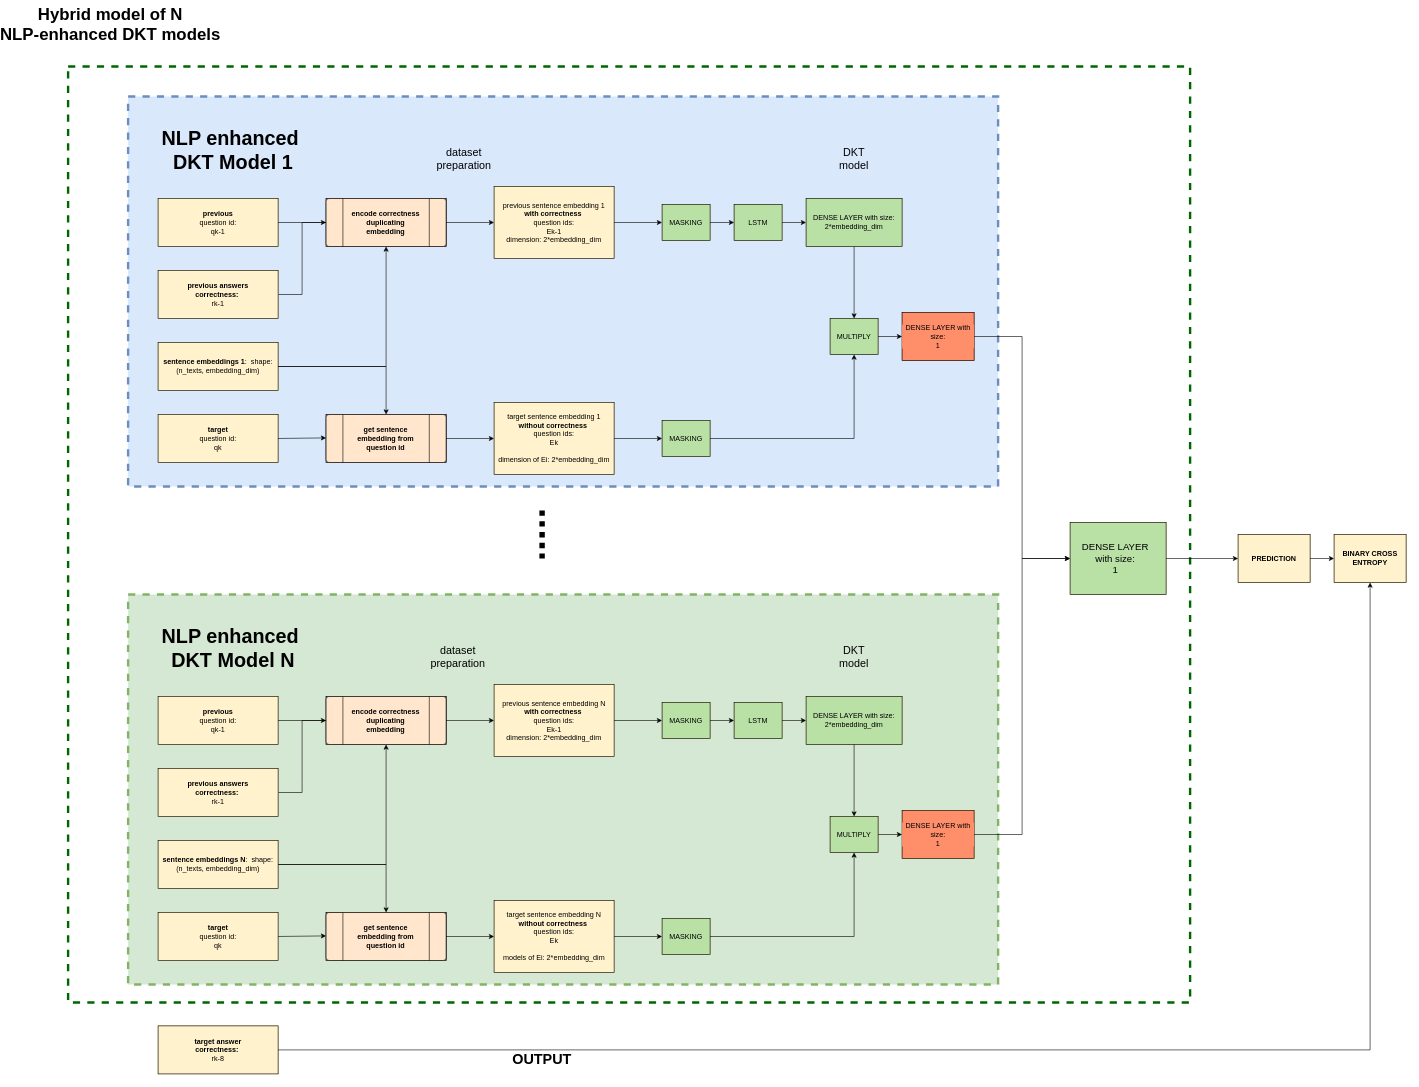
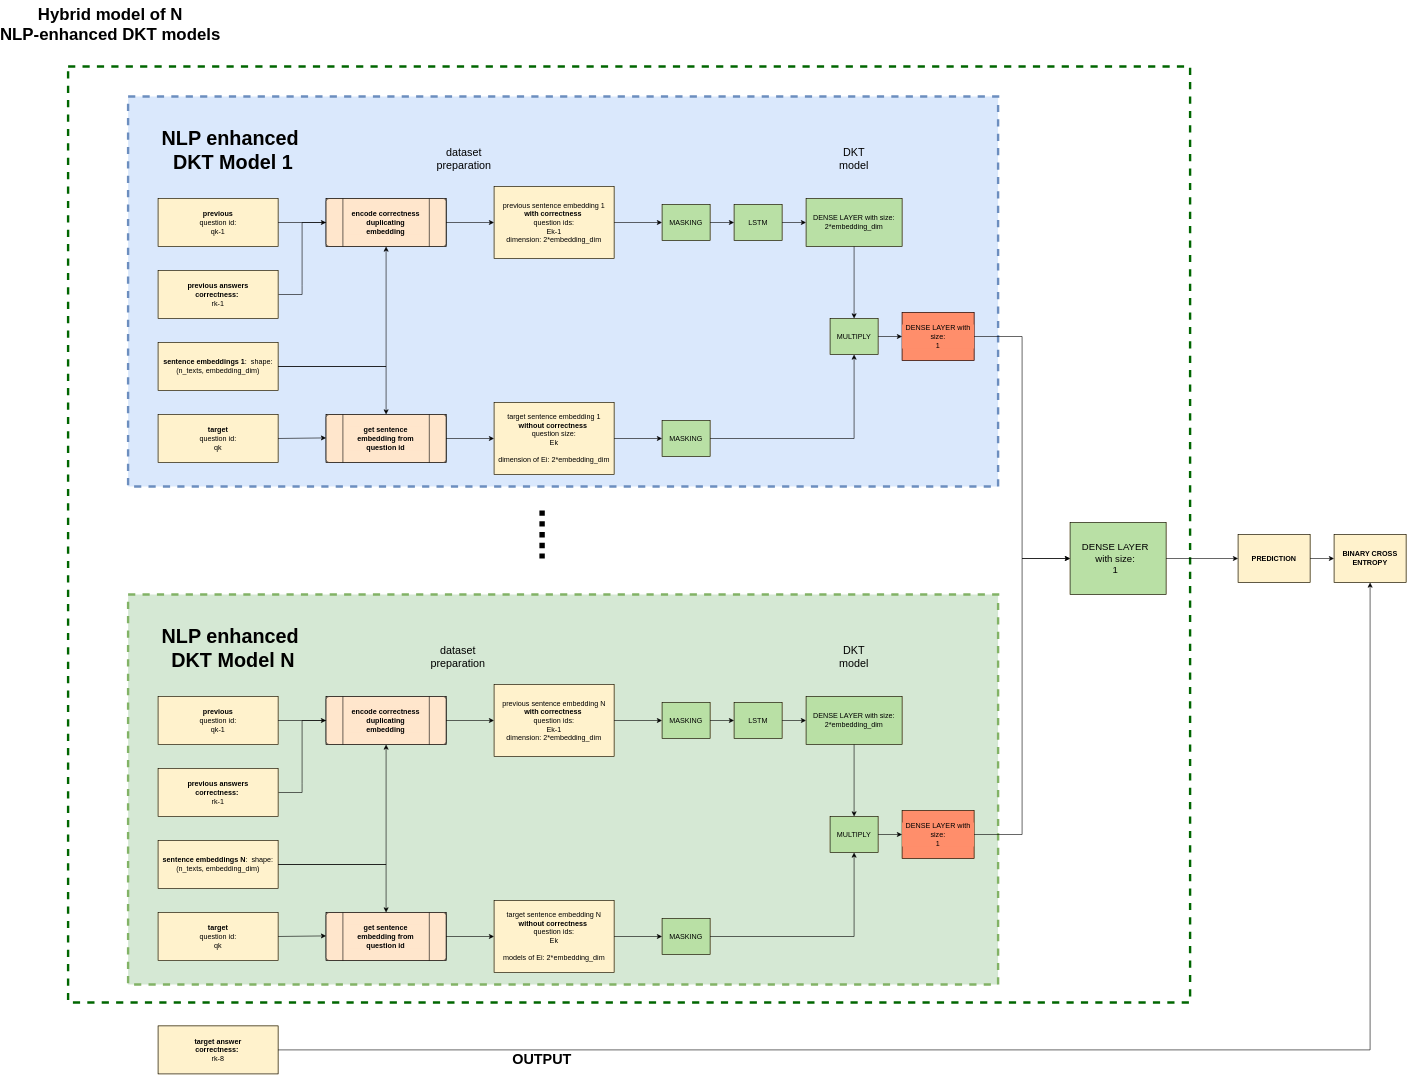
- <mxCell id="37" value="target sentence embedding 1&lt;br&gt;&lt;b&gt;without correctness&amp;nbsp;&lt;/b&gt;&lt;br&gt;question ids:&lt;br&gt;Ek&lt;br&gt;&lt;br&gt;dimension of Ei: 2*embedding_dim" style="text;html=1;strokeColor=none;fillColor=none;align=center;verticalAlign=middle;whiteSpace=wrap;rounded=0;" parent="35" vertex="1"><mxGeometry y="30" width="200" height="60" as="geometry" /></mxCell>
+ <mxCell id="37" value="target sentence embedding 1&lt;br&gt;&lt;b&gt;without correctness&amp;nbsp;&lt;/b&gt;&lt;br&gt;question size:&lt;br&gt;Ek&lt;br&gt;&lt;br&gt;dimension of Ei: 2*embedding_dim" style="text;html=1;strokeColor=none;fillColor=none;align=center;verticalAlign=middle;whiteSpace=wrap;rounded=0;" parent="35" vertex="1"><mxGeometry y="30" width="200" height="60" as="geometry" /></mxCell>
